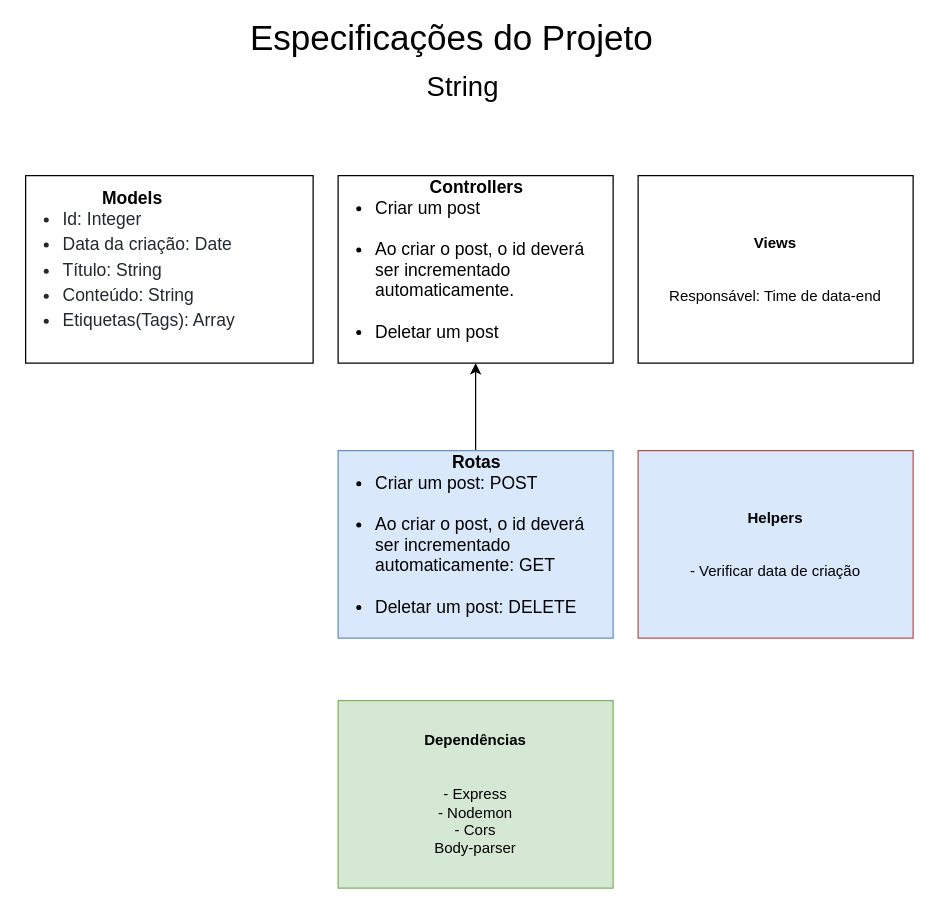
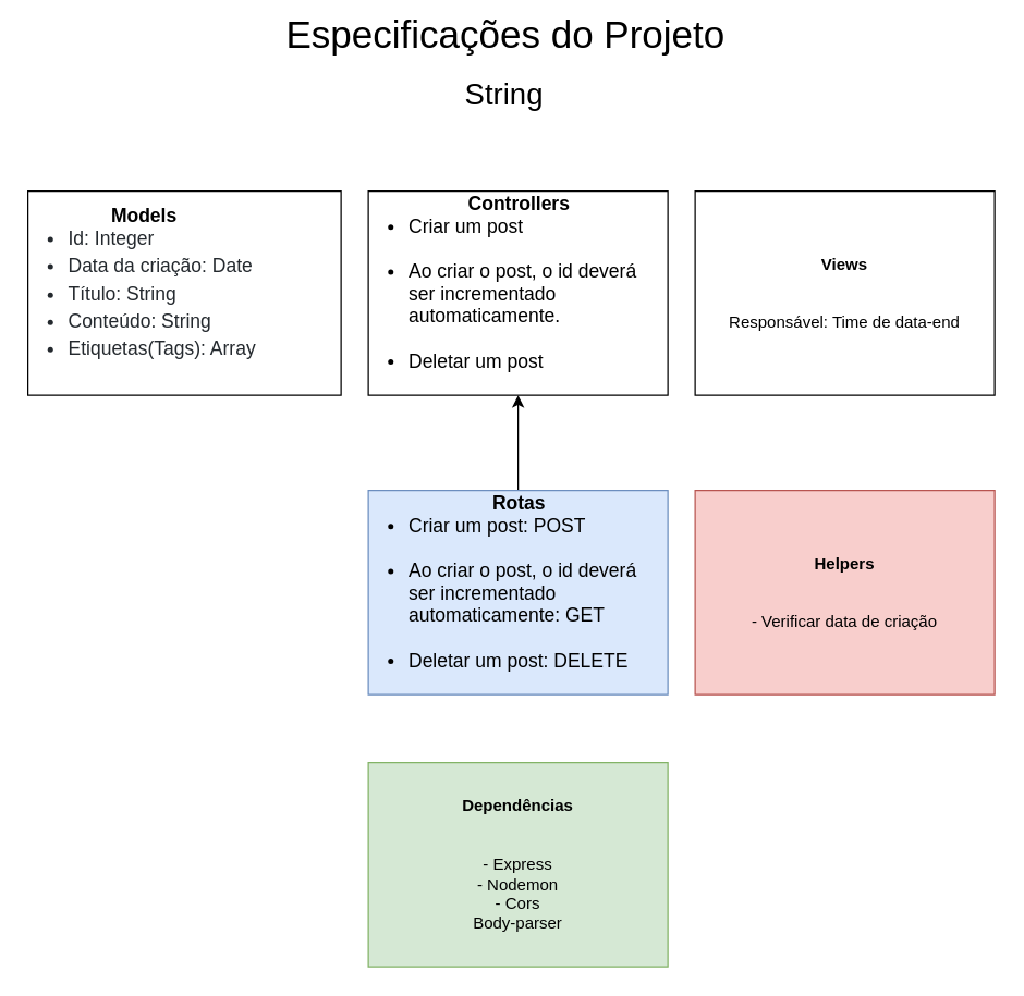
- <mxCell id="2" value="&lt;font style=&quot;font-size: 28px&quot;&gt;Especificações do Projeto&amp;nbsp;&lt;/font&gt;" style="text;html=1;strokeColor=none;fillColor=none;align=center;verticalAlign=middle;whiteSpace=wrap;rounded=0;strokeWidth=1;" vertex="1" parent="1"><mxGeometry x="170" y="20" width="390" height="20" as="geometry" /></mxCell>
+ <mxCell id="2" value="&lt;font style=&quot;font-size: 28px&quot;&gt;Especificações do Projeto&amp;nbsp;&lt;/font&gt;" style="text;html=1;strokeColor=none;fillColor=none;align=center;verticalAlign=middle;whiteSpace=wrap;rounded=0;strokeWidth=1;" vertex="1" parent="1"><mxGeometry x="180" y="15" width="390" height="20" as="geometry" /></mxCell>
- <mxCell id="9" value="&lt;b&gt;Helpers&lt;br&gt;&lt;/b&gt;&lt;br&gt;&lt;br&gt;- Verificar data de criação" style="rounded=0;whiteSpace=wrap;html=1;strokeWidth=1;fillColor=#dae8fc;strokeColor=#b85450;" vertex="1" parent="1"><mxGeometry x="510" y="360" width="220" height="150" as="geometry" /></mxCell>
+ <mxCell id="9" value="&lt;b&gt;Helpers&lt;br&gt;&lt;/b&gt;&lt;br&gt;&lt;br&gt;- Verificar data de criação" style="rounded=0;whiteSpace=wrap;html=1;strokeWidth=1;fillColor=#f8cecc;strokeColor=#b85450;" vertex="1" parent="1"><mxGeometry x="510" y="360" width="220" height="150" as="geometry" /></mxCell>
